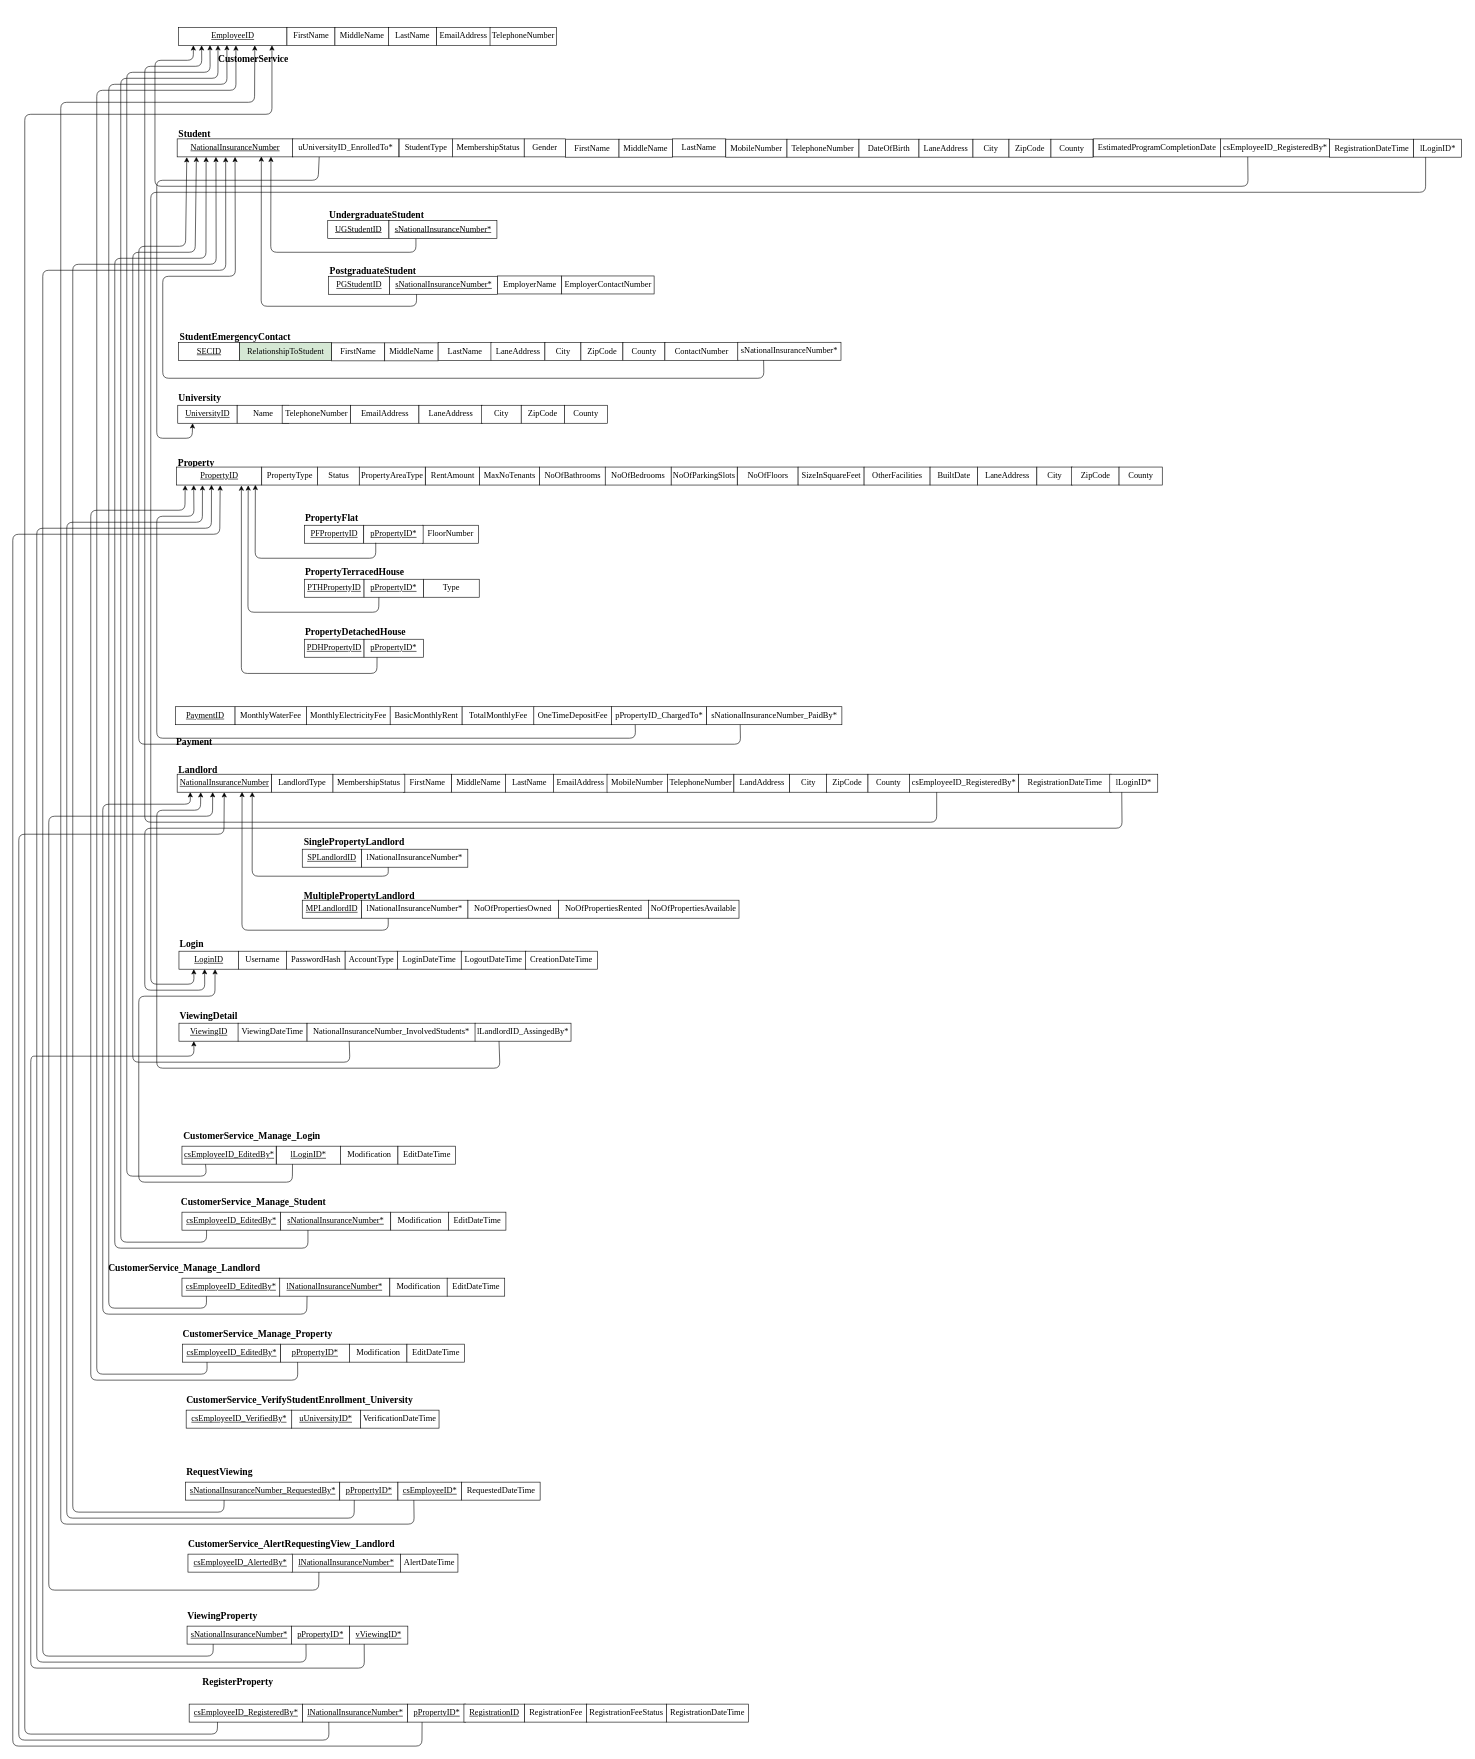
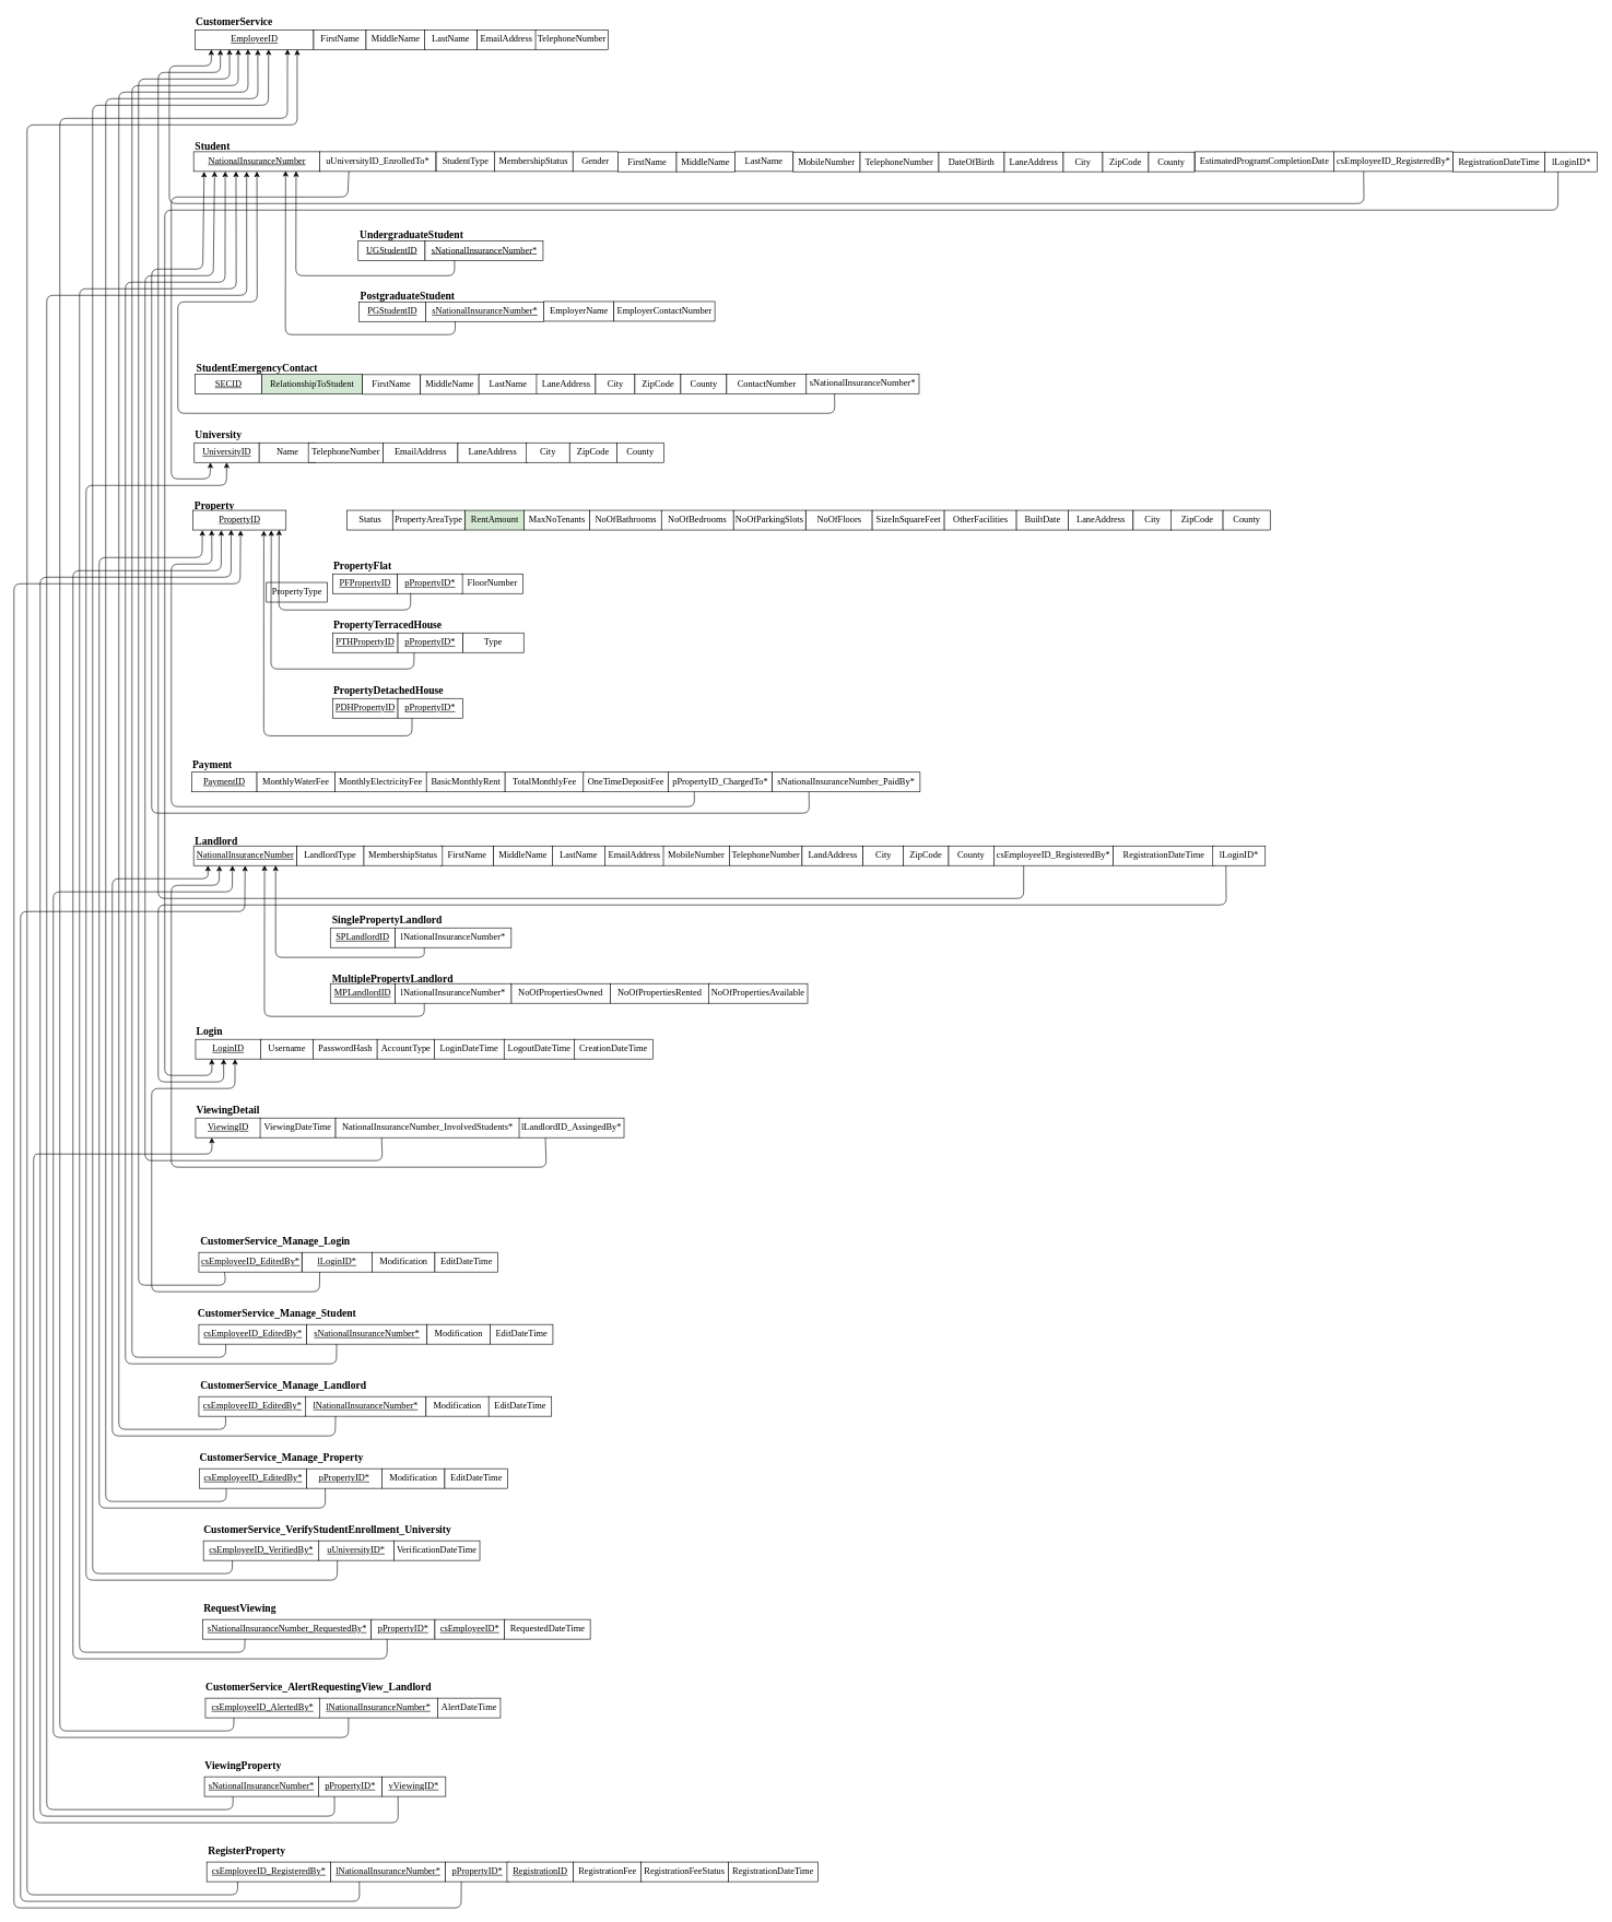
+ <mxCell id="185" value="" style="endArrow=classic;html=1;exitX=0.25;exitY=1;exitDx=0;exitDy=0;entryX=0.78;entryY=0.991;entryDx=0;entryDy=0;entryPerimeter=0;" parent="1" source="183" target="107" edge="1"><mxGeometry width="50" height="50" relative="1" as="geometry"><mxPoint x="185.5" y="2600" as="sourcePoint" /><mxPoint x="435.5" y="227.241" as="targetPoint" /><Array as="points"><mxPoint x="355.5" y="2640" /><mxPoint x="90.5" y="2640" /><mxPoint x="90.5" y="180" /><mxPoint x="437.5" y="180" /></Array></mxGeometry></mxCell>
- <mxCell id="108" value="&lt;font face=&quot;Times New Roman&quot;&gt;CustomerService&lt;/font&gt;" style="text;html=1;resizable=0;points=[];autosize=1;align=left;verticalAlign=top;spacingTop=-4;fontSize=16;fontStyle=1" parent="1" vertex="1"><mxGeometry x="360.5" y="85" width="130" height="20" as="geometry" /></mxCell>
+ <mxCell id="108" value="&lt;font face=&quot;Times New Roman&quot;&gt;CustomerService&lt;/font&gt;" style="text;html=1;resizable=0;points=[];autosize=1;align=left;verticalAlign=top;spacingTop=-4;fontSize=16;fontStyle=1" parent="1" vertex="1"><mxGeometry x="295.5" y="20" width="130" height="20" as="geometry" /></mxCell>
+ <mxCell id="168" value="" style="endArrow=classic;html=1;exitX=0.25;exitY=1;exitDx=0;exitDy=0;entryX=0.621;entryY=0.997;entryDx=0;entryDy=0;entryPerimeter=0;" parent="1" source="166" target="107" edge="1"><mxGeometry width="50" height="50" relative="1" as="geometry"><mxPoint x="175.5" y="2290" as="sourcePoint" /><mxPoint x="405.5" y="230" as="targetPoint" /><Array as="points"><mxPoint x="353.5" y="2400" /><mxPoint x="140.5" y="2400" /><mxPoint x="140.5" y="160" /><mxPoint x="408.5" y="160" /></Array></mxGeometry></mxCell>
- <mxCell id="177" value="" style="endArrow=classic;html=1;exitX=0.25;exitY=1;exitDx=0;exitDy=0;entryX=0.704;entryY=1.002;entryDx=0;entryDy=0;entryPerimeter=0;" parent="1" source="173" target="107" edge="1"><mxGeometry width="50" height="50" relative="1" as="geometry"><mxPoint x="5.5" y="2460" as="sourcePoint" /><mxPoint x="415.5" y="230" as="targetPoint" /><Array as="points"><mxPoint x="689.5" y="2540" /><mxPoint x="100.5" y="2540" /><mxPoint x="100.5" y="170" /><mxPoint x="423.5" y="170" /></Array></mxGeometry></mxCell>
- <mxCell id="61" value="PropertyType" style="rounded=0;whiteSpace=wrap;html=1;fontSize=14;fontFamily=Times New Roman;" parent="1" vertex="1"><mxGeometry x="435.5" y="778" width="93" height="30" as="geometry" /></mxCell>
+ <mxCell id="61" value="PropertyType" style="rounded=0;whiteSpace=wrap;html=1;fontSize=14;fontFamily=Times New Roman;" parent="1" vertex="1"><mxGeometry x="405.5" y="888" width="93" height="30" as="geometry" /></mxCell>
- <mxCell id="49" value="RentAmount" style="rounded=0;whiteSpace=wrap;html=1;fontSize=14;fontFamily=Times New Roman;" parent="1" vertex="1"><mxGeometry x="708.5" y="778" width="90" height="30" as="geometry" /></mxCell>
+ <mxCell id="49" value="RentAmount" style="rounded=0;whiteSpace=wrap;html=1;fontSize=14;fontFamily=Times New Roman;fillColor=#d5e8d4;" parent="1" vertex="1"><mxGeometry x="708.5" y="778" width="90" height="30" as="geometry" /></mxCell>
- <mxCell id="71" value="&lt;font face=&quot;Times New Roman&quot;&gt;Payment&lt;/font&gt;" style="text;html=1;resizable=0;points=[];autosize=1;align=left;verticalAlign=top;spacingTop=-4;fontSize=16;fontStyle=1" parent="1" vertex="1"><mxGeometry x="291" y="1222.5" width="70" height="20" as="geometry" /></mxCell>
+ <mxCell id="71" value="&lt;font face=&quot;Times New Roman&quot;&gt;Payment&lt;/font&gt;" style="text;html=1;resizable=0;points=[];autosize=1;align=left;verticalAlign=top;spacingTop=-4;fontSize=16;fontStyle=1" parent="1" vertex="1"><mxGeometry x="291" y="1152.5" width="70" height="20" as="geometry" /></mxCell>
- <mxCell id="143" value="&lt;font face=&quot;Times New Roman&quot;&gt;CustomerService_Manage_Landlord&lt;/font&gt;" style="text;html=1;resizable=0;points=[];autosize=1;align=left;verticalAlign=top;spacingTop=-4;fontSize=16;fontStyle=1" parent="1" vertex="1"><mxGeometry x="177.5" y="2100" width="250" height="20" as="geometry" /></mxCell>
+ <mxCell id="143" value="&lt;font face=&quot;Times New Roman&quot;&gt;CustomerService_Manage_Landlord&lt;/font&gt;" style="text;html=1;resizable=0;points=[];autosize=1;align=left;verticalAlign=top;spacingTop=-4;fontSize=16;fontStyle=1" parent="1" vertex="1"><mxGeometry x="302.5" y="2100" width="250" height="20" as="geometry" /></mxCell>
+ <mxCell id="169" value="" style="endArrow=classic;html=1;exitX=0.25;exitY=1;exitDx=0;exitDy=0;entryX=0.5;entryY=1;entryDx=0;entryDy=0;" parent="1" source="165" target="29" edge="1"><mxGeometry width="50" height="50" relative="1" as="geometry"><mxPoint x="-24.5" y="2370" as="sourcePoint" /><mxPoint x="85.5" y="1604" as="targetPoint" /><Array as="points"><mxPoint x="513.5" y="2410" /><mxPoint x="130.5" y="2410" /><mxPoint x="130.5" y="740" /><mxPoint x="344.5" y="740" /></Array></mxGeometry></mxCell>
- <mxCell id="197" value="&lt;font face=&quot;Times New Roman&quot;&gt;RegisterProperty&lt;/font&gt;" style="text;html=1;resizable=0;points=[];autosize=1;align=left;verticalAlign=top;spacingTop=-4;fontSize=16;fontStyle=1" parent="1" vertex="1"><mxGeometry x="334.5" y="2790" width="120" height="20" as="geometry" /></mxCell>
+ <mxCell id="197" value="&lt;font face=&quot;Times New Roman&quot;&gt;RegisterProperty&lt;/font&gt;" style="text;html=1;resizable=0;points=[];autosize=1;align=left;verticalAlign=top;spacingTop=-4;fontSize=16;fontStyle=1" parent="1" vertex="1"><mxGeometry x="314.5" y="2810" width="120" height="20" as="geometry" /></mxCell>
